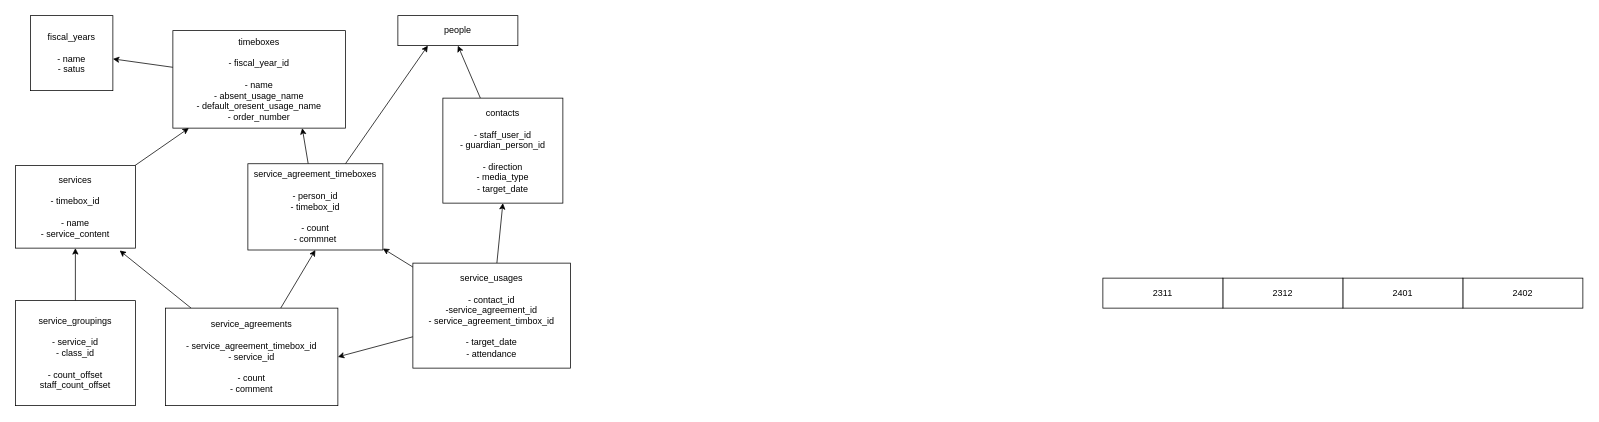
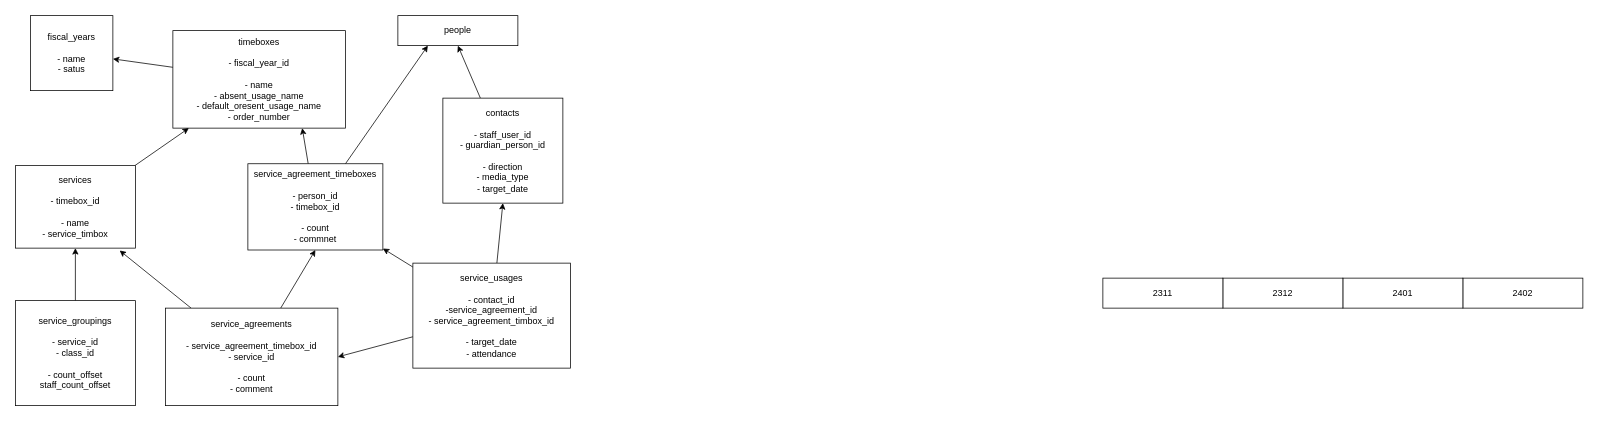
- <mxCell id="23" value="services&lt;br&gt;&lt;br&gt;- timebox_id&lt;br&gt;&lt;br&gt;- name&lt;br&gt;- service_content&lt;br&gt;" style="rounded=0;whiteSpace=wrap;html=1;" parent="1" vertex="1"><mxGeometry x="20" y="220" width="160" height="110" as="geometry" /></mxCell>
+ <mxCell id="23" value="services&lt;br&gt;&lt;br&gt;- timebox_id&lt;br&gt;&lt;br&gt;- name&lt;br&gt;- service_timbox&lt;br&gt;" style="rounded=0;whiteSpace=wrap;html=1;" parent="1" vertex="1"><mxGeometry x="20" y="220" width="160" height="110" as="geometry" /></mxCell>
